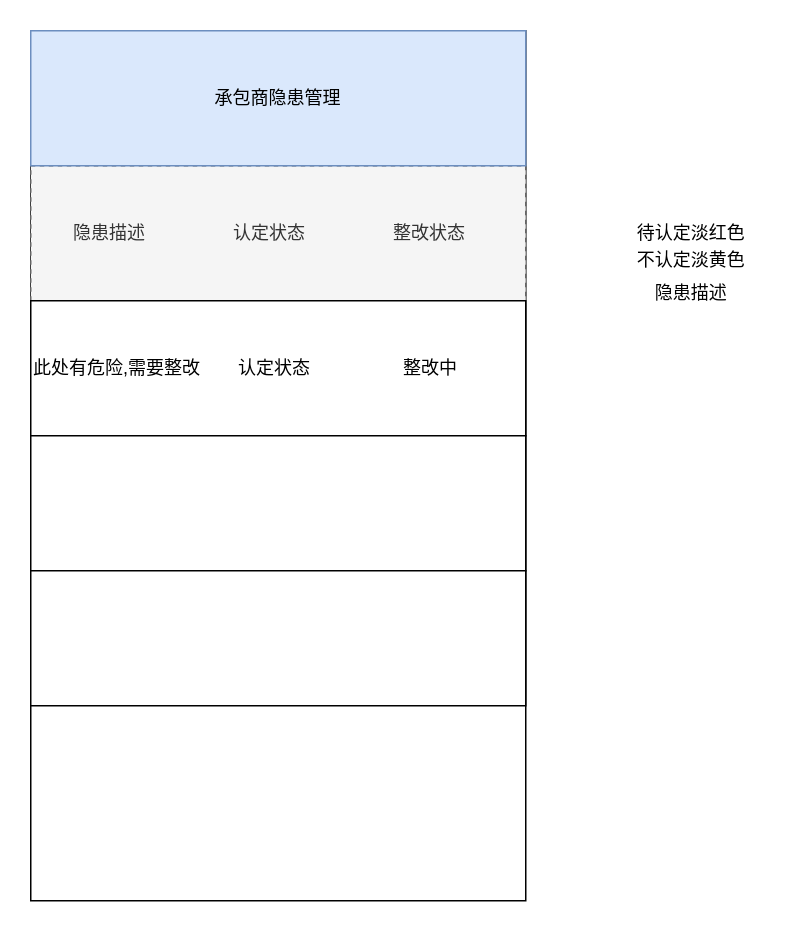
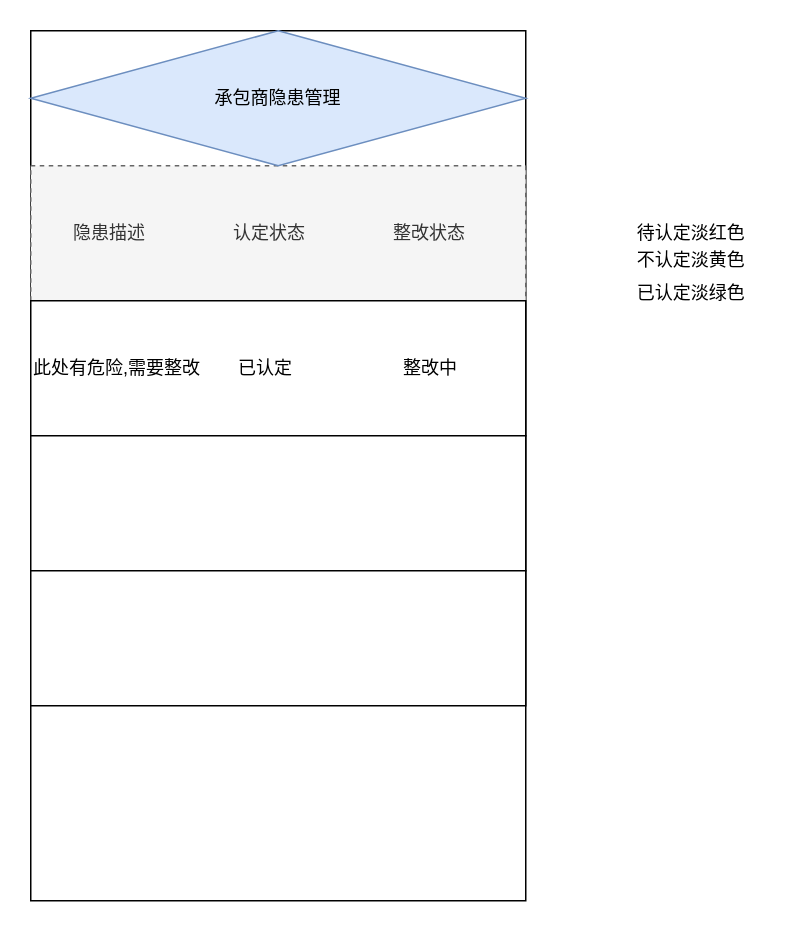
- <mxCell id="7" value="承包商隐患管理" style="whiteSpace=wrap;html=1;fillColor=#dae8fc;strokeColor=#6c8ebf;" vertex="1" parent="1"><mxGeometry x="20" y="20" width="330" height="90" as="geometry" /></mxCell>
+ <mxCell id="7" value="承包商隐患管理" style="rhombus;whiteSpace=wrap;html=1;fillColor=#dae8fc;strokeColor=#6c8ebf;" vertex="1" parent="1"><mxGeometry x="20" y="20" width="330" height="90" as="geometry" /></mxCell>
- <mxCell id="8" value="隐患描述" style="text;html=1;align=center;verticalAlign=middle;resizable=0;points=[];autosize=1;strokeColor=none;fillColor=none;" vertex="1" parent="1"><mxGeometry x="410" y="180" width="100" height="30" as="geometry" /></mxCell>
+ <mxCell id="8" value="已认定淡绿色" style="text;html=1;align=center;verticalAlign=middle;resizable=0;points=[];autosize=1;strokeColor=none;fillColor=none;" vertex="1" parent="1"><mxGeometry x="410" y="180" width="100" height="30" as="geometry" /></mxCell>
- <mxCell id="4" value="此处有危险,需要整改&lt;span style=&quot;white-space: pre;&quot;&gt;&#09;&lt;/span&gt;&amp;nbsp;认定状态&lt;span style=&quot;white-space: pre;&quot;&gt;&#09;&lt;/span&gt;&amp;nbsp; &amp;nbsp; &amp;nbsp; &amp;nbsp;&amp;nbsp;&lt;span style=&quot;white-space: pre;&quot;&gt;&#09;&lt;/span&gt;&amp;nbsp; 整改中&lt;span style=&quot;white-space: pre;&quot;&gt;&#09;&lt;/span&gt;" style="whiteSpace=wrap;html=1;align=left;" vertex="1" parent="1"><mxGeometry x="20" y="200" width="330" height="90" as="geometry" /></mxCell>
+ <mxCell id="4" value="此处有危险,需要整改&lt;span style=&quot;white-space: pre;&quot;&gt;&#09;&lt;/span&gt;&amp;nbsp;已认定&lt;span style=&quot;white-space: pre;&quot;&gt;&#09;&lt;/span&gt;&amp;nbsp; &amp;nbsp; &amp;nbsp; &amp;nbsp;&amp;nbsp;&lt;span style=&quot;white-space: pre;&quot;&gt;&#09;&lt;/span&gt;&amp;nbsp; 整改中&lt;span style=&quot;white-space: pre;&quot;&gt;&#09;&lt;/span&gt;" style="whiteSpace=wrap;html=1;align=left;" vertex="1" parent="1"><mxGeometry x="20" y="200" width="330" height="90" as="geometry" /></mxCell>
